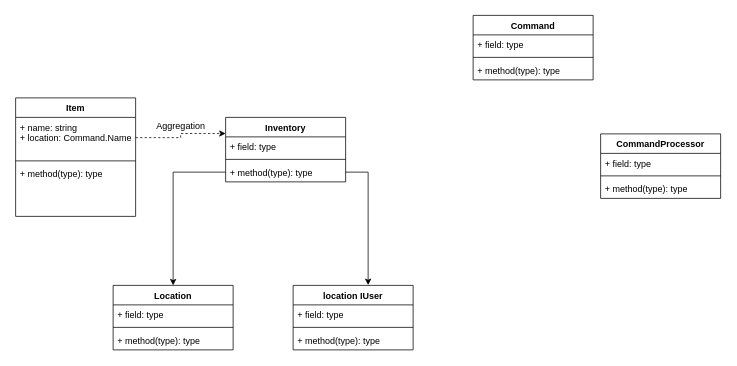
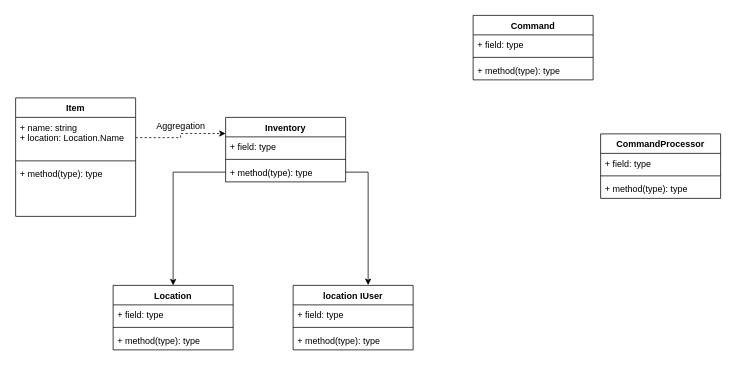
- <mxCell id="3" value="+ name: string&lt;br&gt;+ location: Command.Name" style="text;strokeColor=none;fillColor=none;align=left;verticalAlign=top;spacingLeft=4;spacingRight=4;overflow=hidden;rotatable=0;points=[[0,0.5],[1,0.5]];portConstraint=eastwest;whiteSpace=wrap;html=1;" vertex="1" parent="2"><mxGeometry y="26" width="160" height="54" as="geometry" /></mxCell>
+ <mxCell id="3" value="+ name: string&lt;br&gt;+ location: Location.Name" style="text;strokeColor=none;fillColor=none;align=left;verticalAlign=top;spacingLeft=4;spacingRight=4;overflow=hidden;rotatable=0;points=[[0,0.5],[1,0.5]];portConstraint=eastwest;whiteSpace=wrap;html=1;" vertex="1" parent="2"><mxGeometry y="26" width="160" height="54" as="geometry" /></mxCell>
